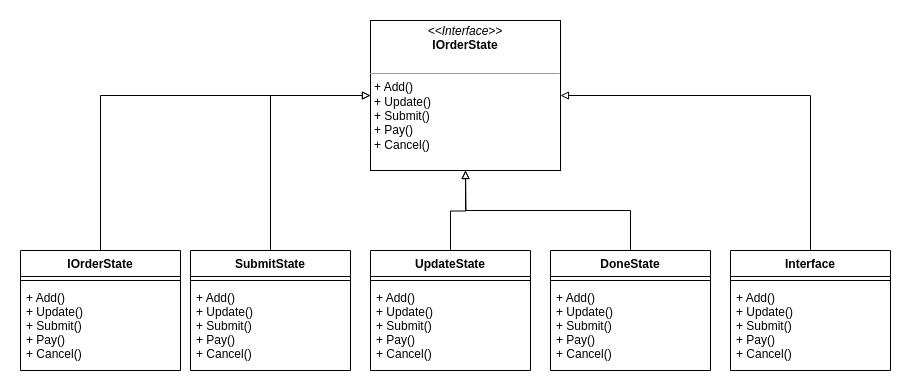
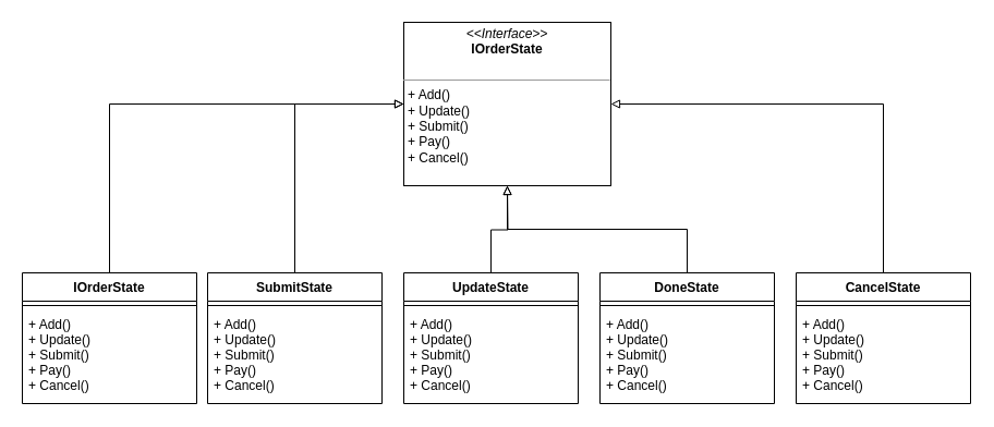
- <mxCell id="20" value="Interface" style="swimlane;fontStyle=1;align=center;verticalAlign=top;childLayout=stackLayout;horizontal=1;startSize=26;horizontalStack=0;resizeParent=1;resizeParentMax=0;resizeLast=0;collapsible=1;marginBottom=0;" vertex="1" parent="1"><mxGeometry x="730" y="250" width="160" height="120" as="geometry" /></mxCell>
+ <mxCell id="20" value="CancelState" style="swimlane;fontStyle=1;align=center;verticalAlign=top;childLayout=stackLayout;horizontal=1;startSize=26;horizontalStack=0;resizeParent=1;resizeParentMax=0;resizeLast=0;collapsible=1;marginBottom=0;" vertex="1" parent="1"><mxGeometry x="730" y="250" width="160" height="120" as="geometry" /></mxCell>
